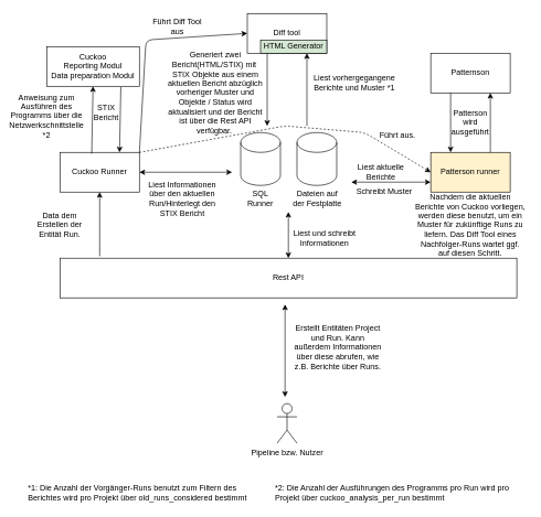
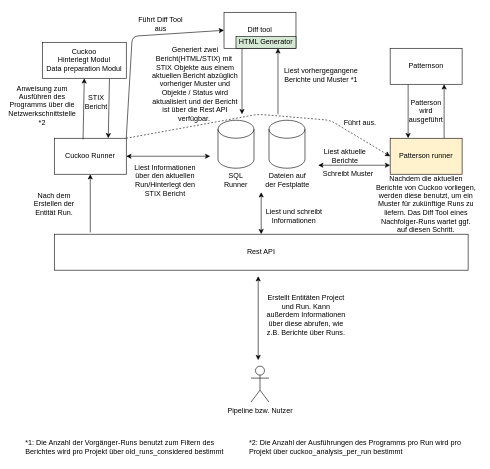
- <mxCell id="6" value="&lt;div&gt;Cuckoo&lt;/div&gt;&lt;div&gt;Reporting Modul&lt;/div&gt;&lt;div&gt;Data preparation Modul &lt;br&gt;&lt;/div&gt;" style="rounded=0;whiteSpace=wrap;html=1;" parent="1" vertex="1"><mxGeometry x="70" y="70" width="140" height="60" as="geometry" /></mxCell>
+ <mxCell id="6" value="&lt;div&gt;Cuckoo&lt;/div&gt;&lt;div&gt;Hinterlegt Modul&lt;/div&gt;&lt;div&gt;Data preparation Modul &lt;br&gt;&lt;/div&gt;" style="rounded=0;whiteSpace=wrap;html=1;" parent="1" vertex="1"><mxGeometry x="70" y="70" width="140" height="60" as="geometry" /></mxCell>
- <mxCell id="21" value="Data dem Erstellen der Entität Run." style="text;html=1;strokeColor=none;fillColor=none;align=center;verticalAlign=middle;whiteSpace=wrap;rounded=0;" parent="1" vertex="1"><mxGeometry x="40" y="330" width="100" height="20" as="geometry" /></mxCell>
+ <mxCell id="21" value="Nach dem Erstellen der Entität Run." style="text;html=1;strokeColor=none;fillColor=none;align=center;verticalAlign=middle;whiteSpace=wrap;rounded=0;" parent="1" vertex="1"><mxGeometry x="40" y="330" width="100" height="20" as="geometry" /></mxCell>
